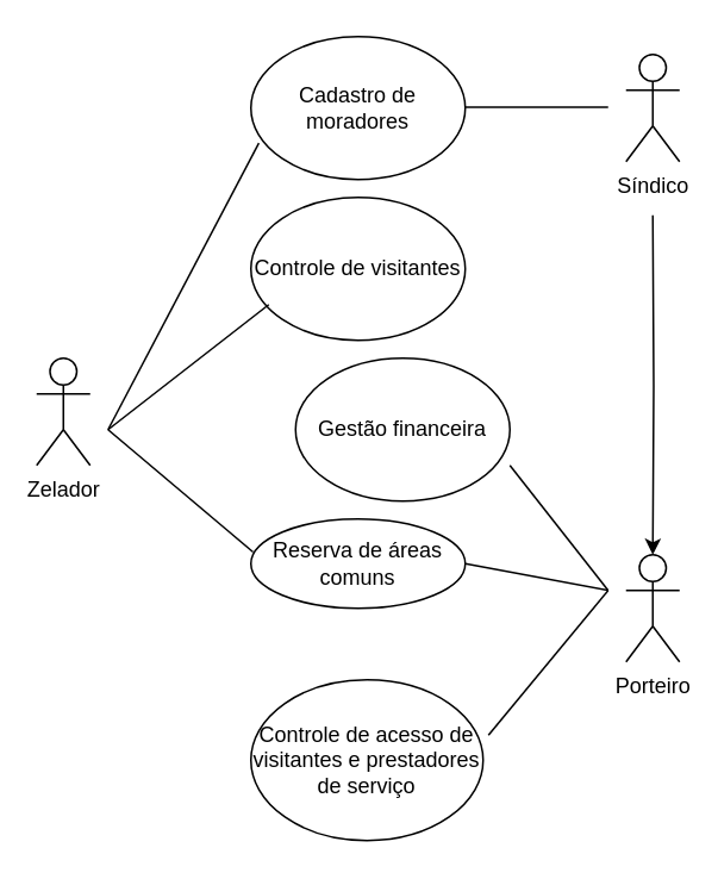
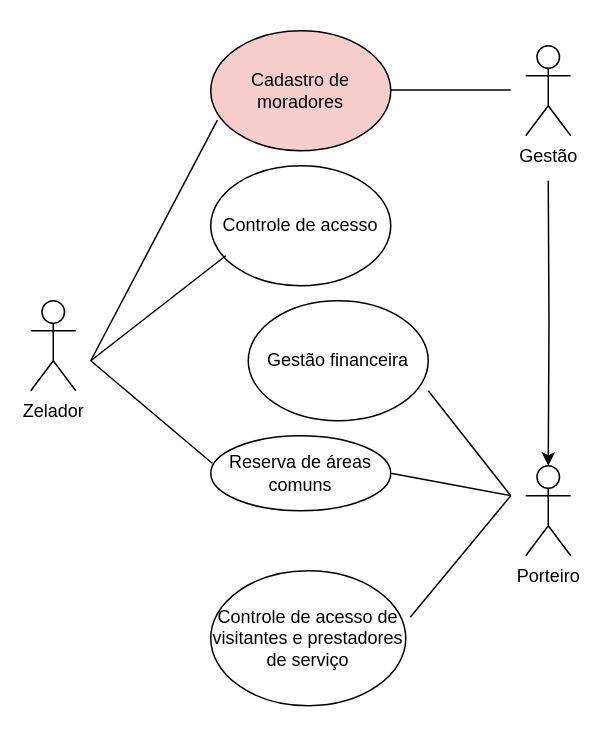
- <mxCell id="3" value="Cadastro de moradores" style="ellipse;whiteSpace=wrap;html=1;" vertex="1" parent="1"><mxGeometry x="140" y="20" width="120" height="80" as="geometry" /></mxCell>
+ <mxCell id="3" value="Cadastro de moradores" style="ellipse;whiteSpace=wrap;html=1;fillColor=#f8cecc;" vertex="1" parent="1"><mxGeometry x="140" y="20" width="120" height="80" as="geometry" /></mxCell>
- <mxCell id="9" value="Síndico" style="shape=umlActor;verticalLabelPosition=bottom;verticalAlign=top;html=1;outlineConnect=0;" vertex="1" parent="1"><mxGeometry x="350" y="30" width="30" height="60" as="geometry" /></mxCell>
+ <mxCell id="9" value="Gestão" style="shape=umlActor;verticalLabelPosition=bottom;verticalAlign=top;html=1;outlineConnect=0;" vertex="1" parent="1"><mxGeometry x="350" y="30" width="30" height="60" as="geometry" /></mxCell>
- <mxCell id="5" value="Controle de visitantes" style="ellipse;whiteSpace=wrap;html=1;" vertex="1" parent="1"><mxGeometry x="140" y="110" width="120" height="80" as="geometry" /></mxCell>
+ <mxCell id="5" value="Controle de acesso" style="ellipse;whiteSpace=wrap;html=1;" vertex="1" parent="1"><mxGeometry x="140" y="110" width="120" height="80" as="geometry" /></mxCell>
